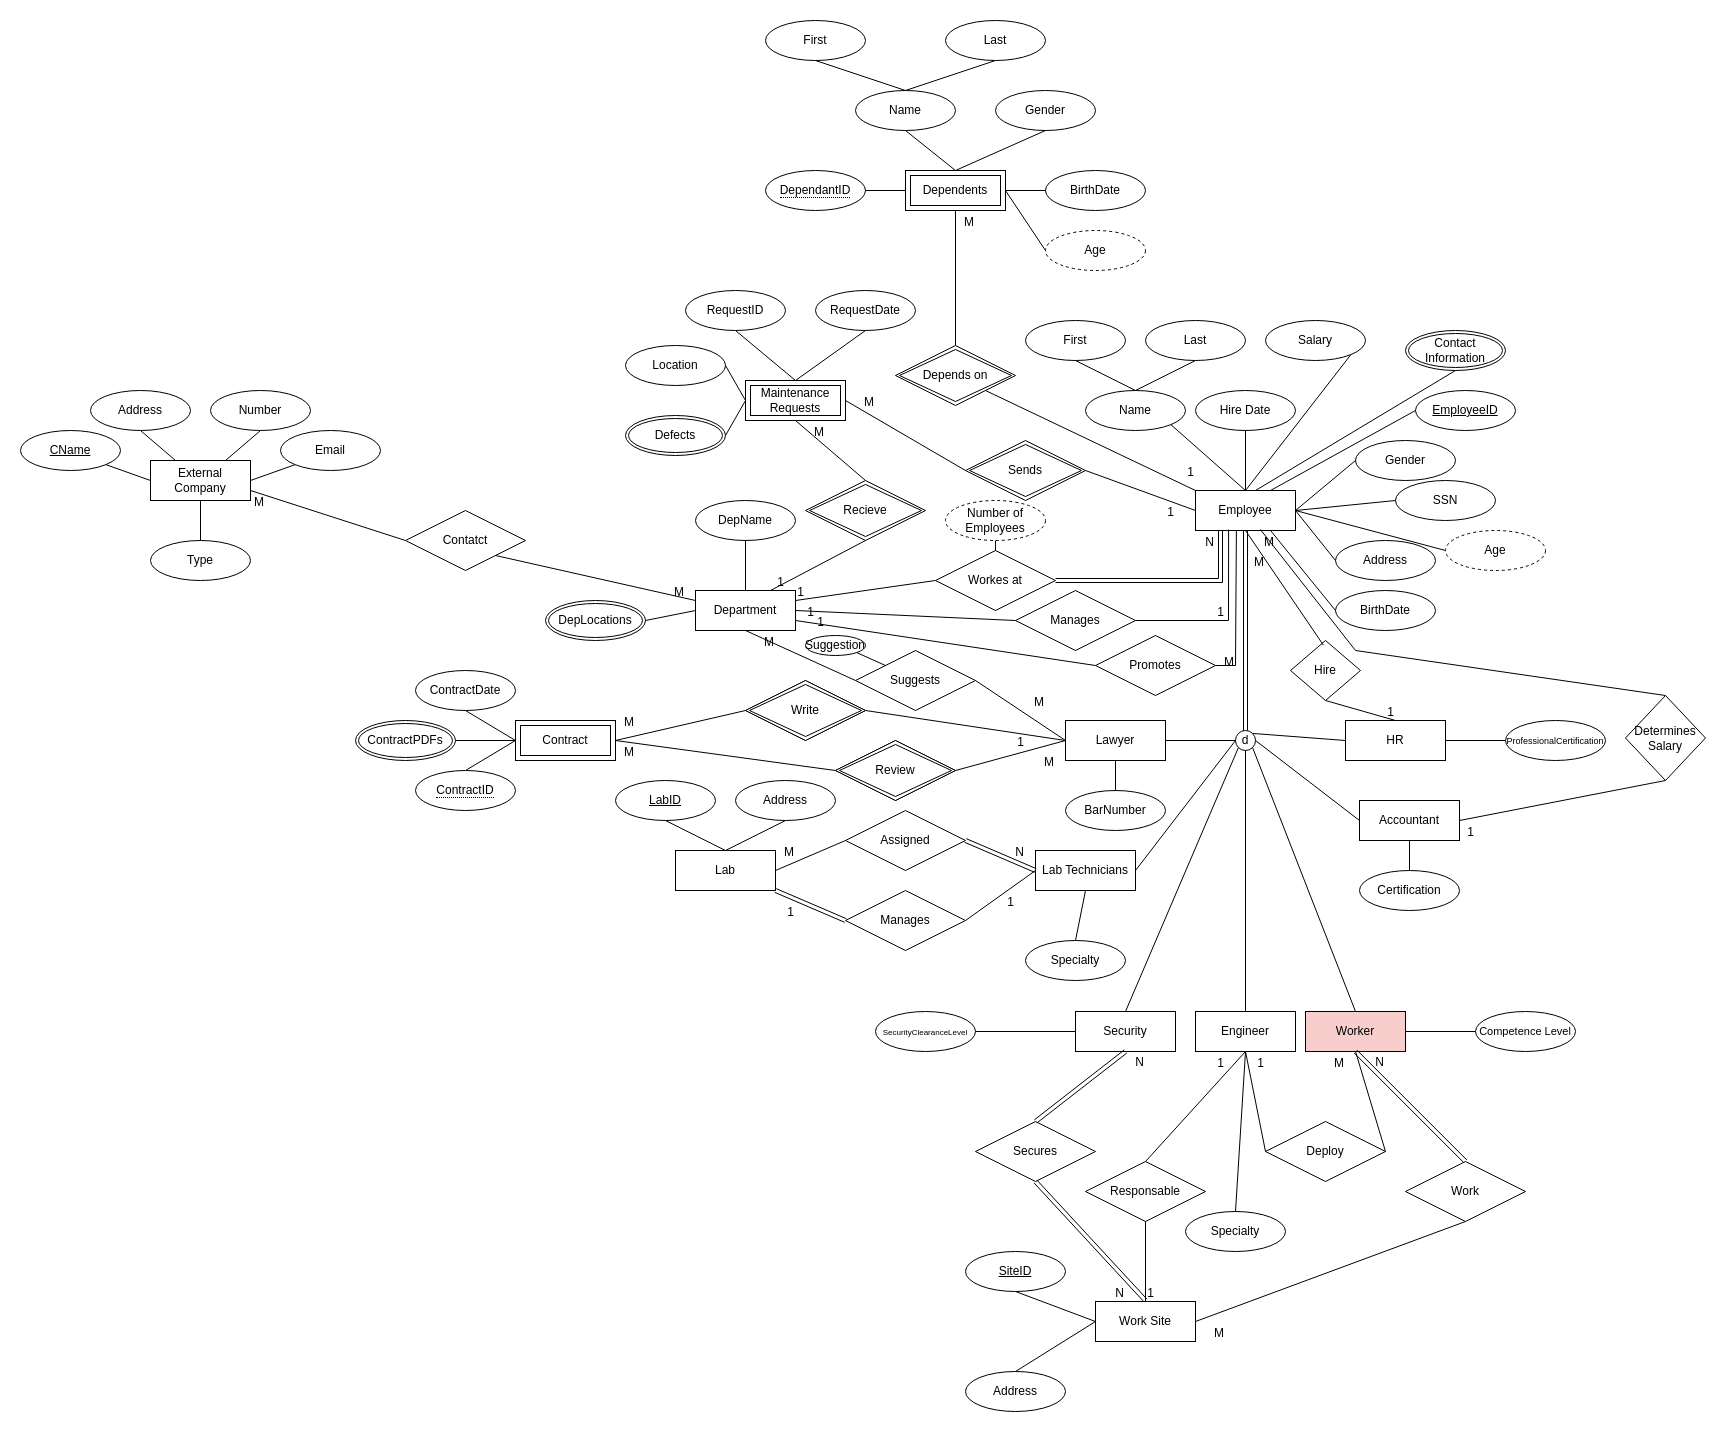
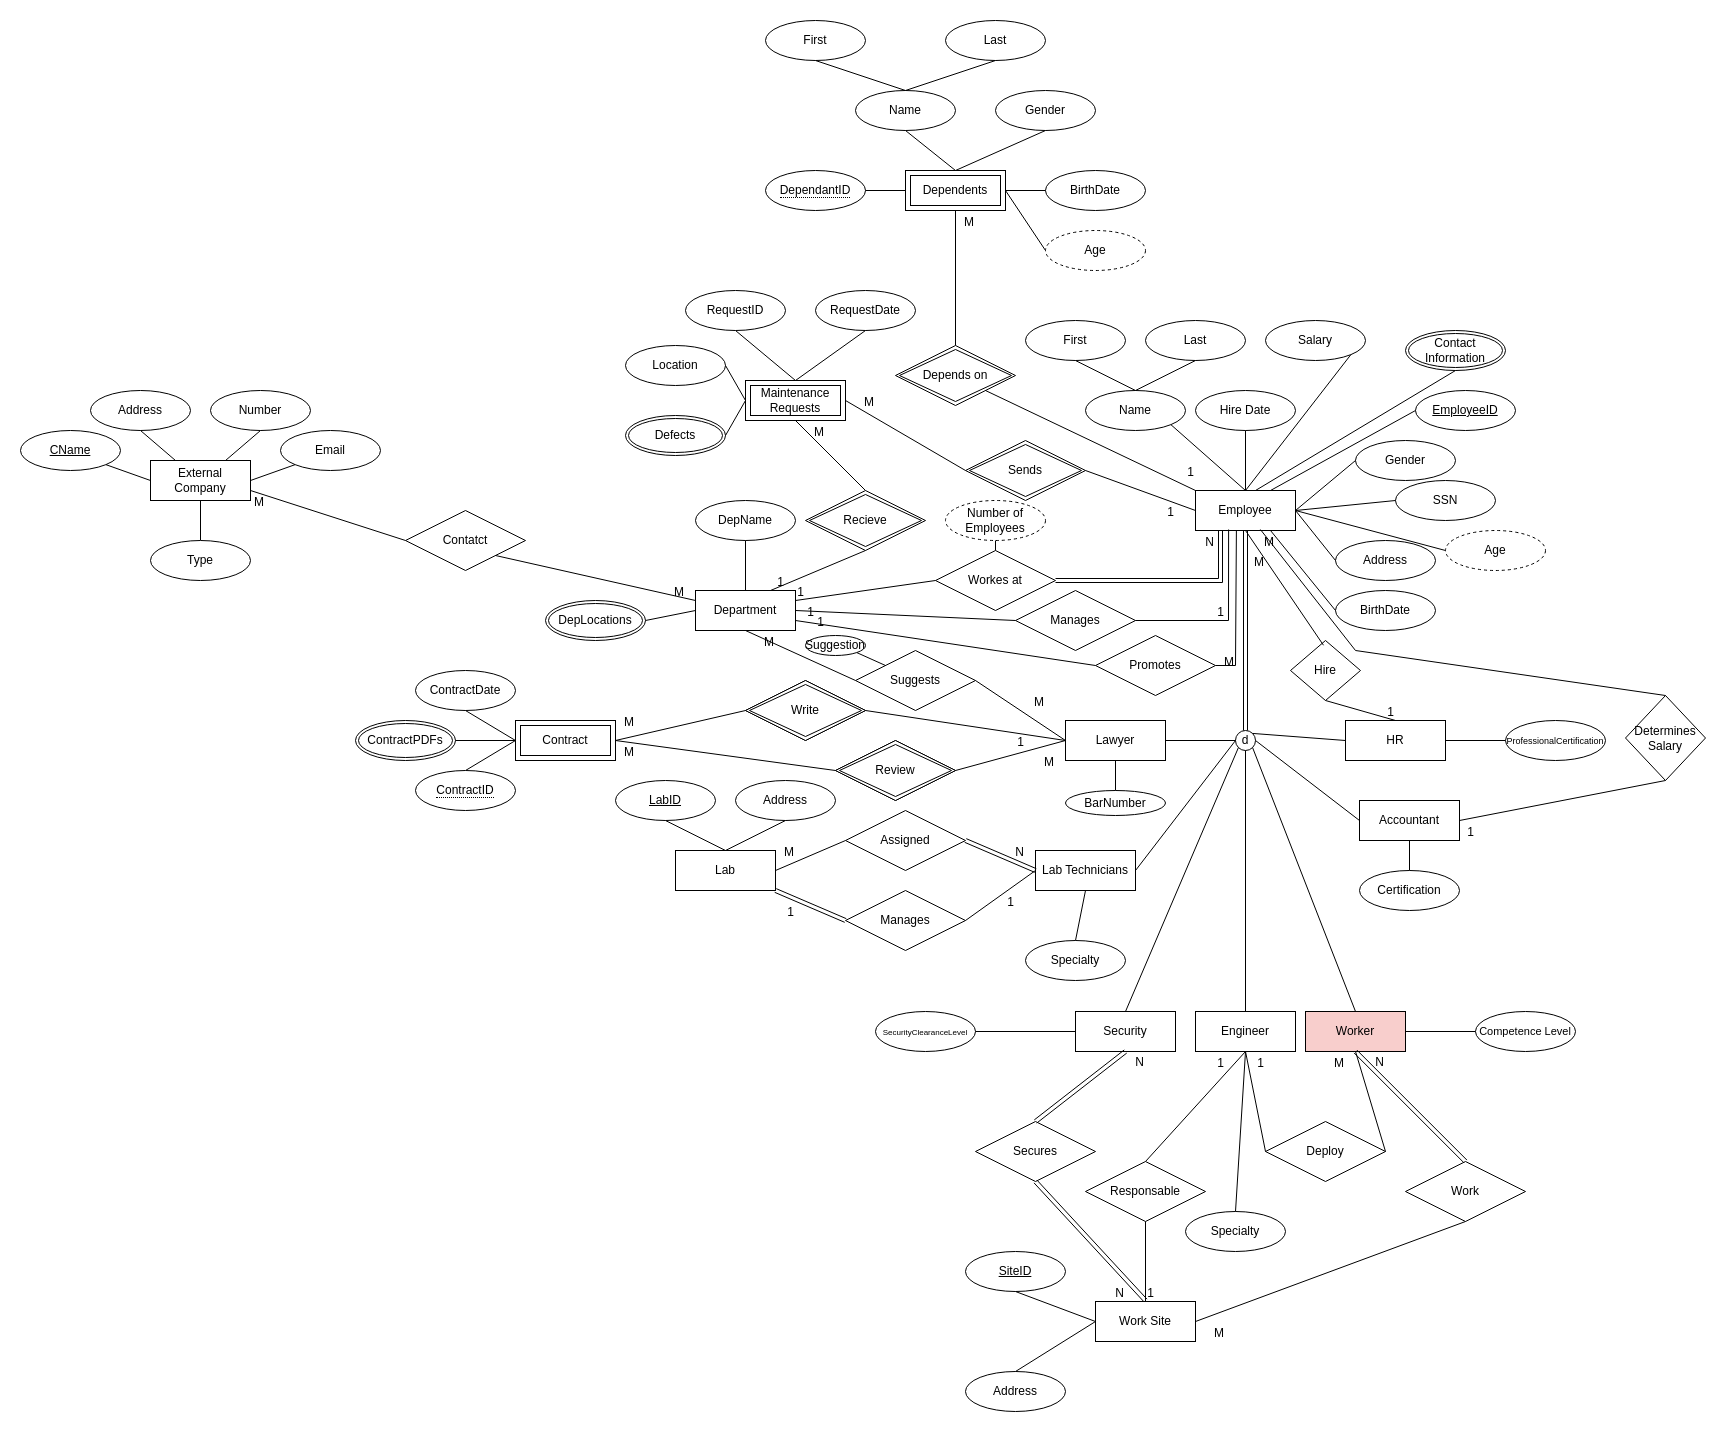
- <mxCell id="165" value="Recieve" style="shape=rhombus;double=1;perimeter=rhombusPerimeter;whiteSpace=wrap;html=1;align=center;" parent="1" vertex="1"><mxGeometry x="805" y="480" width="120" height="60" as="geometry" /></mxCell>
+ <mxCell id="165" value="Recieve" style="shape=rhombus;double=1;perimeter=rhombusPerimeter;whiteSpace=wrap;html=1;align=center;" parent="1" vertex="1"><mxGeometry x="805" y="490" width="120" height="60" as="geometry" /></mxCell>
- <mxCell id="201" value="BarNumber" style="ellipse;whiteSpace=wrap;html=1;align=center;" vertex="1" parent="1"><mxGeometry x="1065" y="790" width="100" height="40" as="geometry" /></mxCell>
+ <mxCell id="201" value="BarNumber" style="ellipse;whiteSpace=wrap;html=1;align=center;" vertex="1" parent="1"><mxGeometry x="1065" y="790" width="100" height="25" as="geometry" /></mxCell>
